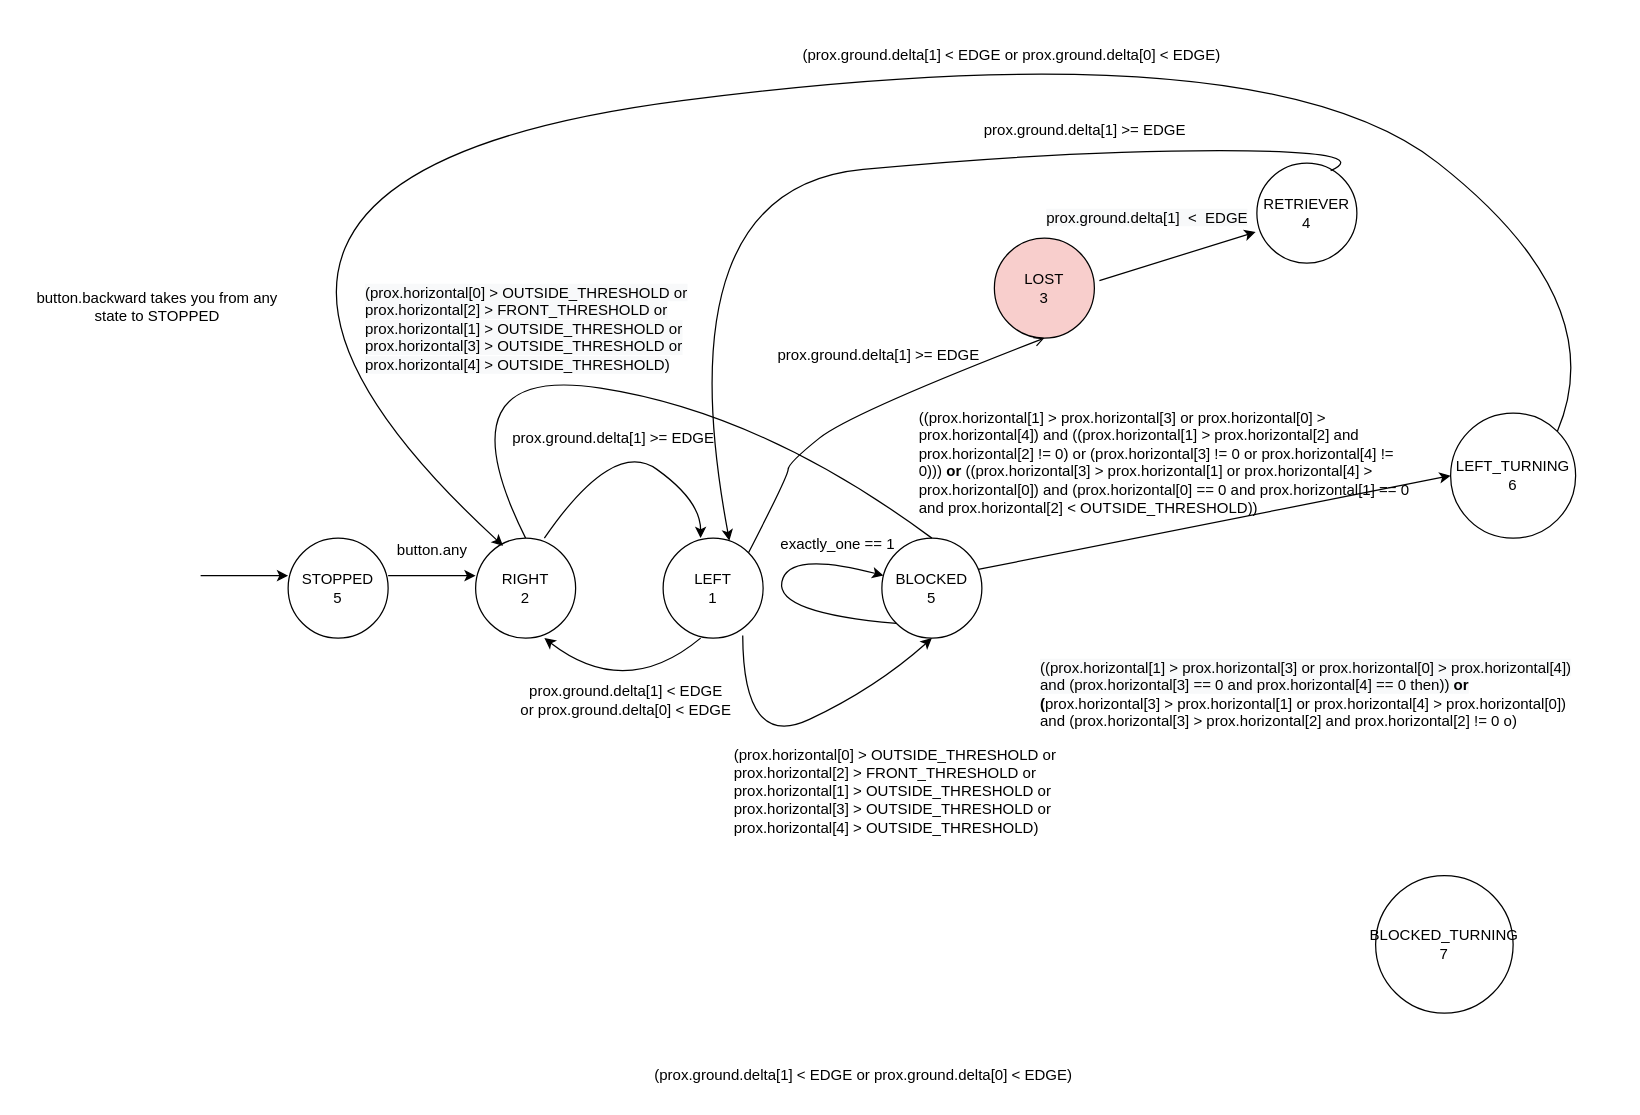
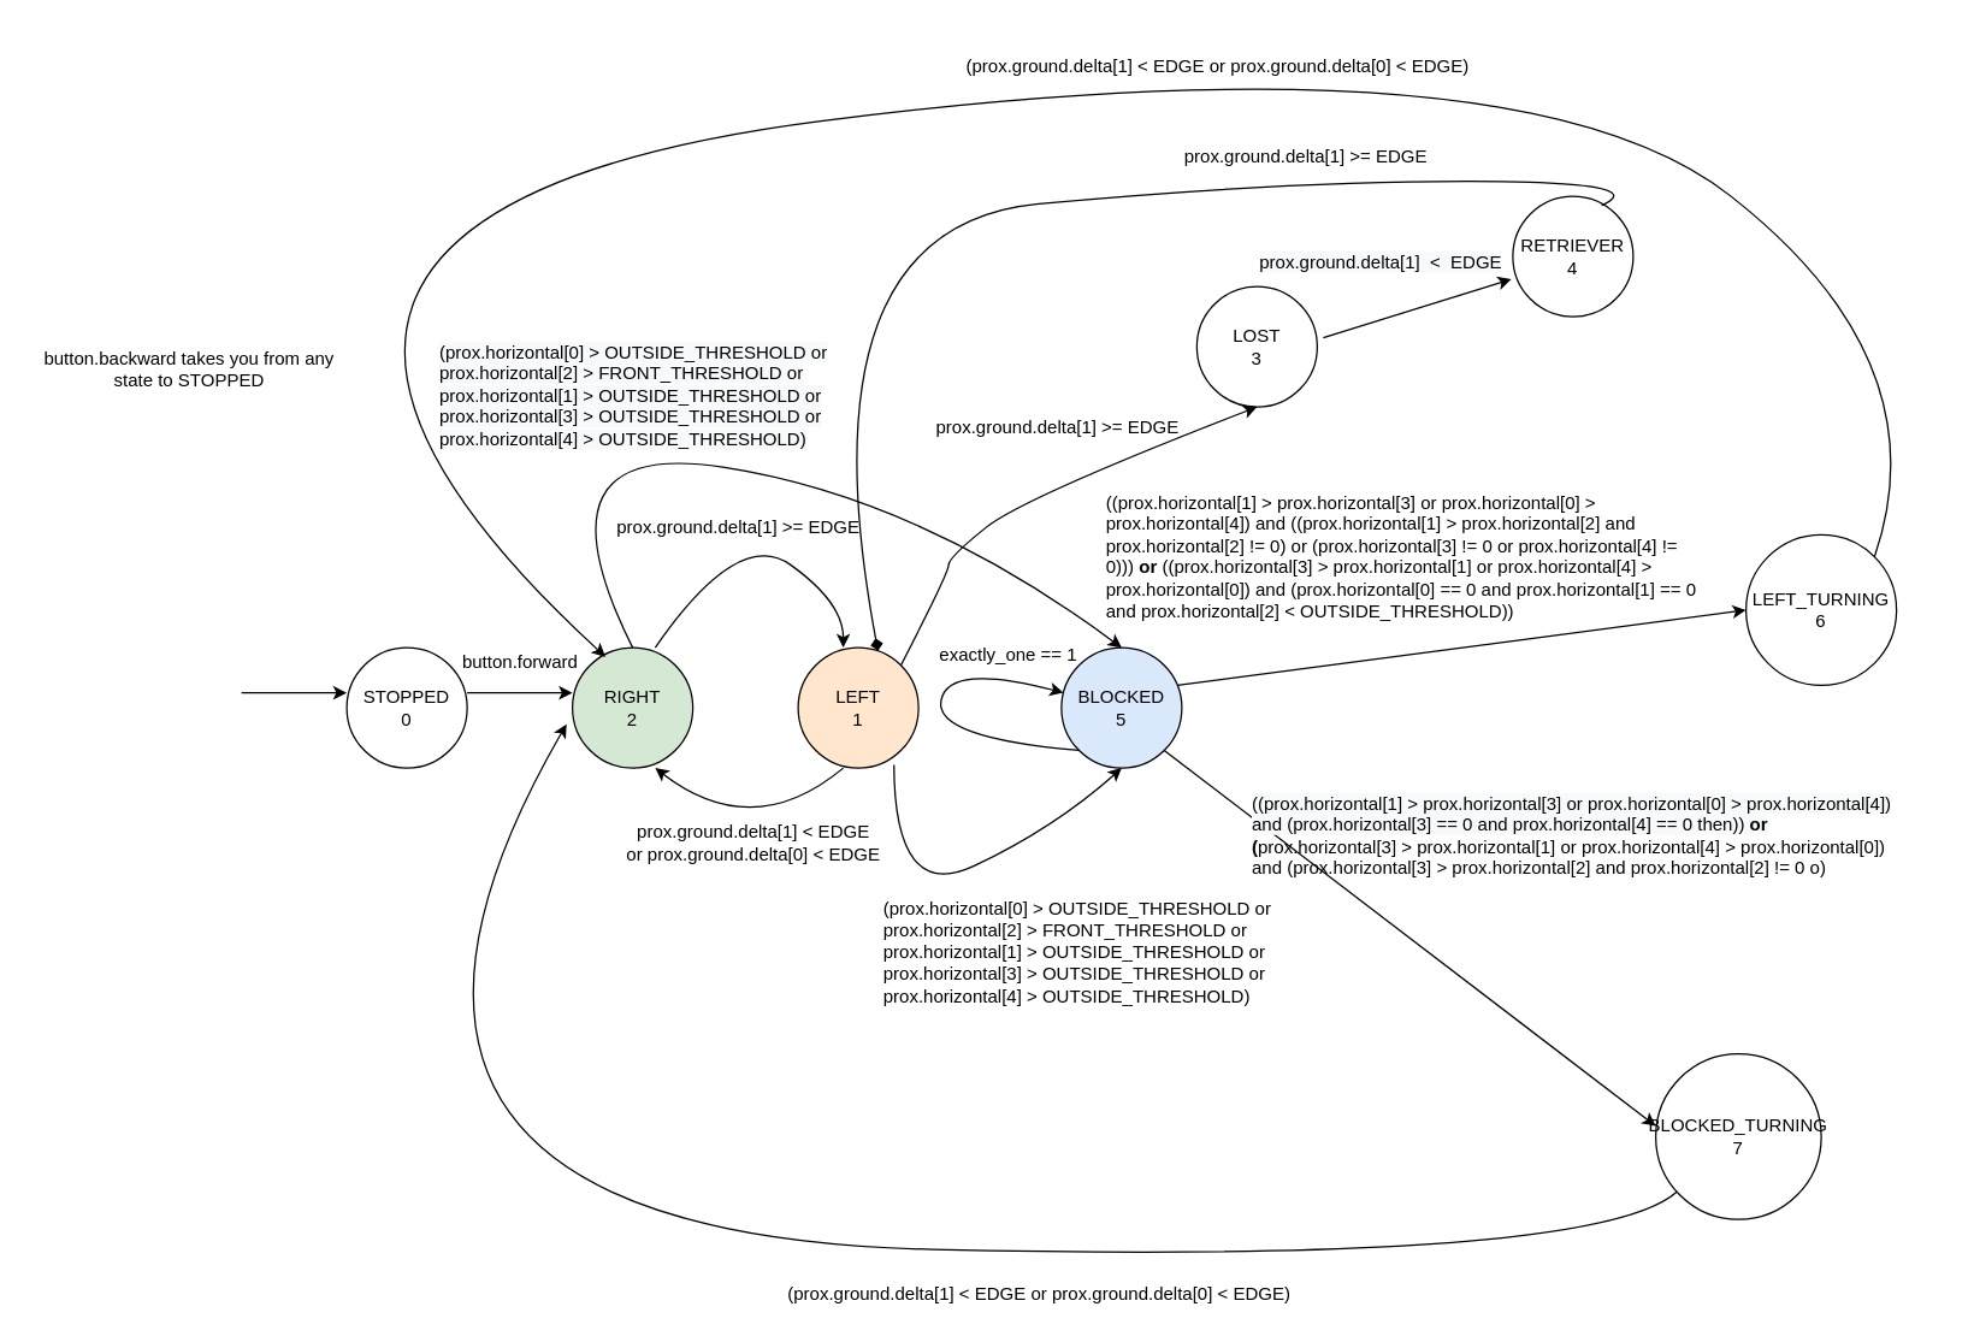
- <mxCell id="5" value="LOST&lt;br&gt;3" style="ellipse;whiteSpace=wrap;html=1;aspect=fixed;fillColor=#f8cecc;" parent="1" vertex="1"><mxGeometry x="795" y="190" width="80" height="80" as="geometry" /></mxCell>
+ <mxCell id="5" value="LOST&lt;br&gt;3" style="ellipse;whiteSpace=wrap;html=1;aspect=fixed;" parent="1" vertex="1"><mxGeometry x="795" y="190" width="80" height="80" as="geometry" /></mxCell>
- <mxCell id="26" value="" style="curved=1;endArrow=open;html=1;rounded=0;entryX=0.5;entryY=1;entryDx=0;entryDy=0;exitX=1;exitY=0;exitDx=0;exitDy=0;" parent="1" source="3" target="5" edge="1"><mxGeometry width="50" height="50" relative="1" as="geometry"><mxPoint x="630" y="420" as="sourcePoint" /><mxPoint x="680" y="370" as="targetPoint" /><Array as="points"><mxPoint x="630" y="380" /><mxPoint x="630" y="370" /><mxPoint x="680" y="330" /></Array></mxGeometry></mxCell>
+ <mxCell id="26" value="" style="curved=1;endArrow=classic;html=1;rounded=0;entryX=0.5;entryY=1;entryDx=0;entryDy=0;exitX=1;exitY=0;exitDx=0;exitDy=0;" parent="1" source="3" target="5" edge="1"><mxGeometry width="50" height="50" relative="1" as="geometry"><mxPoint x="630" y="420" as="sourcePoint" /><mxPoint x="680" y="370" as="targetPoint" /><Array as="points"><mxPoint x="630" y="380" /><mxPoint x="630" y="370" /><mxPoint x="680" y="330" /></Array></mxGeometry></mxCell>
- <mxCell id="8" value="LEFT_TURNING&lt;br&gt;6" style="ellipse;whiteSpace=wrap;html=1;aspect=fixed;" parent="1" vertex="1"><mxGeometry x="1160" y="330" width="100" height="100" as="geometry" /></mxCell>
+ <mxCell id="8" value="LEFT_TURNING&lt;br&gt;6" style="ellipse;whiteSpace=wrap;html=1;aspect=fixed;" parent="1" vertex="1"><mxGeometry x="1160" y="355" width="100" height="100" as="geometry" /></mxCell>
- <mxCell id="20" value="" style="curved=1;endArrow=classic;html=1;rounded=0;entryX=0.663;entryY=0.025;entryDx=0;entryDy=0;entryPerimeter=0;exitX=0.738;exitY=0.075;exitDx=0;exitDy=0;exitPerimeter=0;" parent="1" source="6" target="3" edge="1"><mxGeometry width="50" height="50" relative="1" as="geometry"><mxPoint x="850" y="170" as="sourcePoint" /><mxPoint x="900" y="120" as="targetPoint" /><Array as="points"><mxPoint x="1100" y="120" /><mxPoint x="850" y="120" /><mxPoint x="530" y="150" /></Array></mxGeometry></mxCell>
+ <mxCell id="20" value="" style="curved=1;endArrow=diamond;html=1;rounded=0;entryX=0.663;entryY=0.025;entryDx=0;entryDy=0;entryPerimeter=0;exitX=0.738;exitY=0.075;exitDx=0;exitDy=0;exitPerimeter=0;" parent="1" source="6" target="3" edge="1"><mxGeometry width="50" height="50" relative="1" as="geometry"><mxPoint x="850" y="170" as="sourcePoint" /><mxPoint x="900" y="120" as="targetPoint" /><Array as="points"><mxPoint x="1100" y="120" /><mxPoint x="850" y="120" /><mxPoint x="530" y="150" /></Array></mxGeometry></mxCell>
- <mxCell id="22" value="" style="curved=1;endArrow=none;html=1;rounded=0;exitX=0.5;exitY=0;exitDx=0;exitDy=0;entryX=0.5;entryY=0;entryDx=0;entryDy=0;" parent="1" source="4" target="7" edge="1"><mxGeometry width="50" height="50" relative="1" as="geometry"><mxPoint x="590" y="420" as="sourcePoint" /><mxPoint x="640" y="370" as="targetPoint" /><Array as="points"><mxPoint x="350" y="290" /><mxPoint x="610" y="330" /></Array></mxGeometry></mxCell>
+ <mxCell id="22" value="" style="curved=1;endArrow=classic;html=1;rounded=0;exitX=0.5;exitY=0;exitDx=0;exitDy=0;entryX=0.5;entryY=0;entryDx=0;entryDy=0;" parent="1" source="4" target="7" edge="1"><mxGeometry width="50" height="50" relative="1" as="geometry"><mxPoint x="590" y="420" as="sourcePoint" /><mxPoint x="640" y="370" as="targetPoint" /><Array as="points"><mxPoint x="350" y="290" /><mxPoint x="610" y="330" /></Array></mxGeometry></mxCell>
- <mxCell id="12" value="button.any" style="text;html=1;align=center;verticalAlign=middle;resizable=0;points=[];autosize=1;strokeColor=none;fillColor=none;" parent="1" vertex="1"><mxGeometry x="300" y="430" width="90" height="20" as="geometry" /></mxCell>
+ <mxCell id="12" value="button.forward" style="text;html=1;align=center;verticalAlign=middle;resizable=0;points=[];autosize=1;strokeColor=none;fillColor=none;" parent="1" vertex="1"><mxGeometry x="300" y="430" width="90" height="20" as="geometry" /></mxCell>
- <mxCell id="2" value="STOPPED&lt;br&gt;5" style="ellipse;whiteSpace=wrap;html=1;aspect=fixed;" parent="1" vertex="1"><mxGeometry x="230" y="430" width="80" height="80" as="geometry" /></mxCell>
+ <mxCell id="2" value="STOPPED&lt;br&gt;0" style="ellipse;whiteSpace=wrap;html=1;aspect=fixed;" parent="1" vertex="1"><mxGeometry x="230" y="430" width="80" height="80" as="geometry" /></mxCell>
- <mxCell id="4" value="RIGHT&lt;br&gt;2" style="ellipse;whiteSpace=wrap;html=1;aspect=fixed;" parent="1" vertex="1"><mxGeometry x="380" y="430" width="80" height="80" as="geometry" /></mxCell>
+ <mxCell id="4" value="RIGHT&lt;br&gt;2" style="ellipse;whiteSpace=wrap;html=1;aspect=fixed;fillColor=#d5e8d4;" parent="1" vertex="1"><mxGeometry x="380" y="430" width="80" height="80" as="geometry" /></mxCell>
- <mxCell id="3" value="LEFT&lt;br&gt;1" style="ellipse;whiteSpace=wrap;html=1;aspect=fixed;" parent="1" vertex="1"><mxGeometry x="530" y="430" width="80" height="80" as="geometry" /></mxCell>
+ <mxCell id="3" value="LEFT&lt;br&gt;1" style="ellipse;whiteSpace=wrap;html=1;aspect=fixed;fillColor=#ffe6cc;" parent="1" vertex="1"><mxGeometry x="530" y="430" width="80" height="80" as="geometry" /></mxCell>
- <mxCell id="7" value="BLOCKED&lt;br&gt;5" style="ellipse;whiteSpace=wrap;html=1;aspect=fixed;" parent="1" vertex="1"><mxGeometry x="705" y="430" width="80" height="80" as="geometry" /></mxCell>
+ <mxCell id="7" value="BLOCKED&lt;br&gt;5" style="ellipse;whiteSpace=wrap;html=1;aspect=fixed;fillColor=#dae8fc;" parent="1" vertex="1"><mxGeometry x="705" y="430" width="80" height="80" as="geometry" /></mxCell>
+ <mxCell id="30" value="" style="endArrow=classic;html=1;rounded=0;exitX=1;exitY=1;exitDx=0;exitDy=0;entryX=0;entryY=0.436;entryDx=0;entryDy=0;entryPerimeter=0;" parent="1" source="7" target="9" edge="1"><mxGeometry width="50" height="50" relative="1" as="geometry"><mxPoint x="960" y="620" as="sourcePoint" /><mxPoint x="1010" y="570" as="targetPoint" /></mxGeometry></mxCell>
+ <mxCell id="32" value="" style="curved=1;endArrow=classic;html=1;rounded=0;entryX=-0.049;entryY=0.635;entryDx=0;entryDy=0;entryPerimeter=0;" parent="1" source="9" target="4" edge="1"><mxGeometry width="50" height="50" relative="1" as="geometry"><mxPoint x="1025" y="870" as="sourcePoint" /><mxPoint x="1075" y="820" as="targetPoint" /><Array as="points"><mxPoint x="1060" y="840" /><mxPoint x="180" y="820" /></Array></mxGeometry></mxCell>
